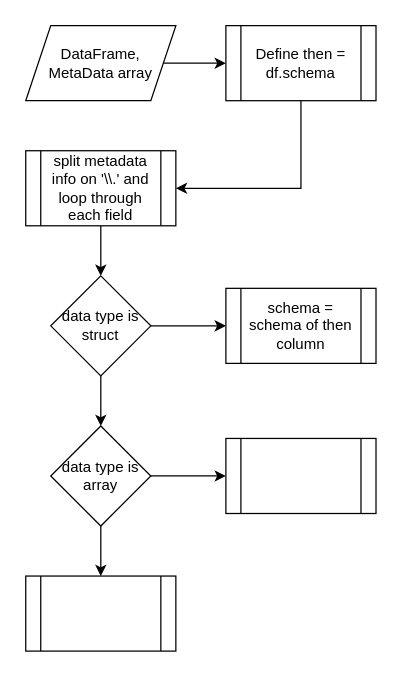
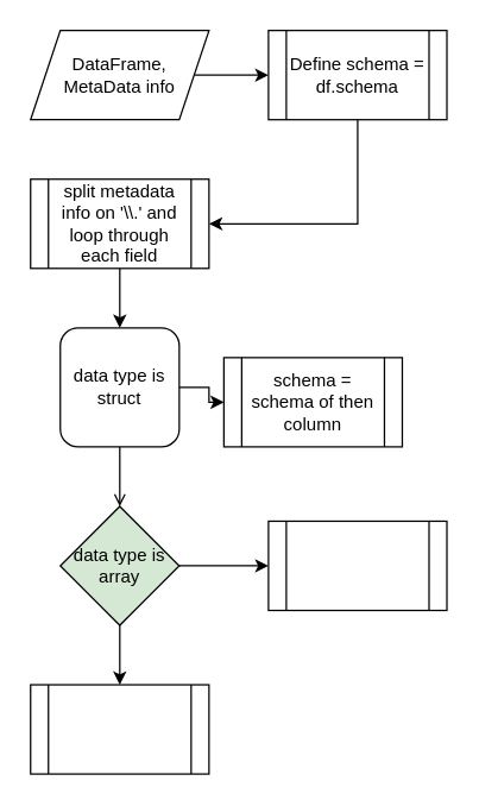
- <mxCell id="3" value="DataFrame,&lt;br&gt;MetaData array" style="shape=parallelogram;perimeter=parallelogramPerimeter;whiteSpace=wrap;html=1;fixedSize=1;" vertex="1" parent="1"><mxGeometry x="20" y="20" width="120" height="60" as="geometry" /></mxCell>
+ <mxCell id="3" value="DataFrame,&lt;br&gt;MetaData info" style="shape=parallelogram;perimeter=parallelogramPerimeter;whiteSpace=wrap;html=1;fixedSize=1;" vertex="1" parent="1"><mxGeometry x="20" y="20" width="120" height="60" as="geometry" /></mxCell>
- <mxCell id="16" value="Define then = df.schema" style="shape=process;whiteSpace=wrap;html=1;backgroundOutline=1;" vertex="1" parent="1"><mxGeometry x="180" y="20" width="120" height="60" as="geometry" /></mxCell>
+ <mxCell id="16" value="Define schema = df.schema" style="shape=process;whiteSpace=wrap;html=1;backgroundOutline=1;" vertex="1" parent="1"><mxGeometry x="180" y="20" width="120" height="60" as="geometry" /></mxCell>
- <mxCell id="8" value="data type is struct" style="rhombus;whiteSpace=wrap;html=1;" vertex="1" parent="1"><mxGeometry x="40" y="220" width="80" height="80" as="geometry" /></mxCell>
+ <mxCell id="8" value="data type is struct" style="whiteSpace=wrap;html=1;rounded=1;" vertex="1" parent="1"><mxGeometry x="40" y="220" width="80" height="80" as="geometry" /></mxCell>
- <mxCell id="12" value="schema = schema of then column" style="shape=process;whiteSpace=wrap;html=1;backgroundOutline=1;" vertex="1" parent="1"><mxGeometry x="180" y="230" width="120" height="60" as="geometry" /></mxCell>
+ <mxCell id="12" value="schema = schema of then column" style="shape=process;whiteSpace=wrap;html=1;backgroundOutline=1;" vertex="1" parent="1"><mxGeometry x="150" y="240" width="120" height="60" as="geometry" /></mxCell>
- <mxCell id="6" value="" style="edgeStyle=orthogonalEdgeStyle;rounded=0;orthogonalLoop=1;jettySize=auto;html=1;" edge="1" parent="1" source="8" target="11"><mxGeometry relative="1" as="geometry" /></mxCell>
+ <mxCell id="6" value="" style="edgeStyle=orthogonalEdgeStyle;rounded=0;orthogonalLoop=1;jettySize=auto;html=1;endArrow=open;" edge="1" parent="1" source="8" target="11"><mxGeometry relative="1" as="geometry" /></mxCell>
- <mxCell id="11" value="data type is array" style="rhombus;whiteSpace=wrap;html=1;" vertex="1" parent="1"><mxGeometry x="40" y="340" width="80" height="80" as="geometry" /></mxCell>
+ <mxCell id="11" value="data type is array" style="rhombus;whiteSpace=wrap;html=1;fillColor=#d5e8d4;" vertex="1" parent="1"><mxGeometry x="40" y="340" width="80" height="80" as="geometry" /></mxCell>
